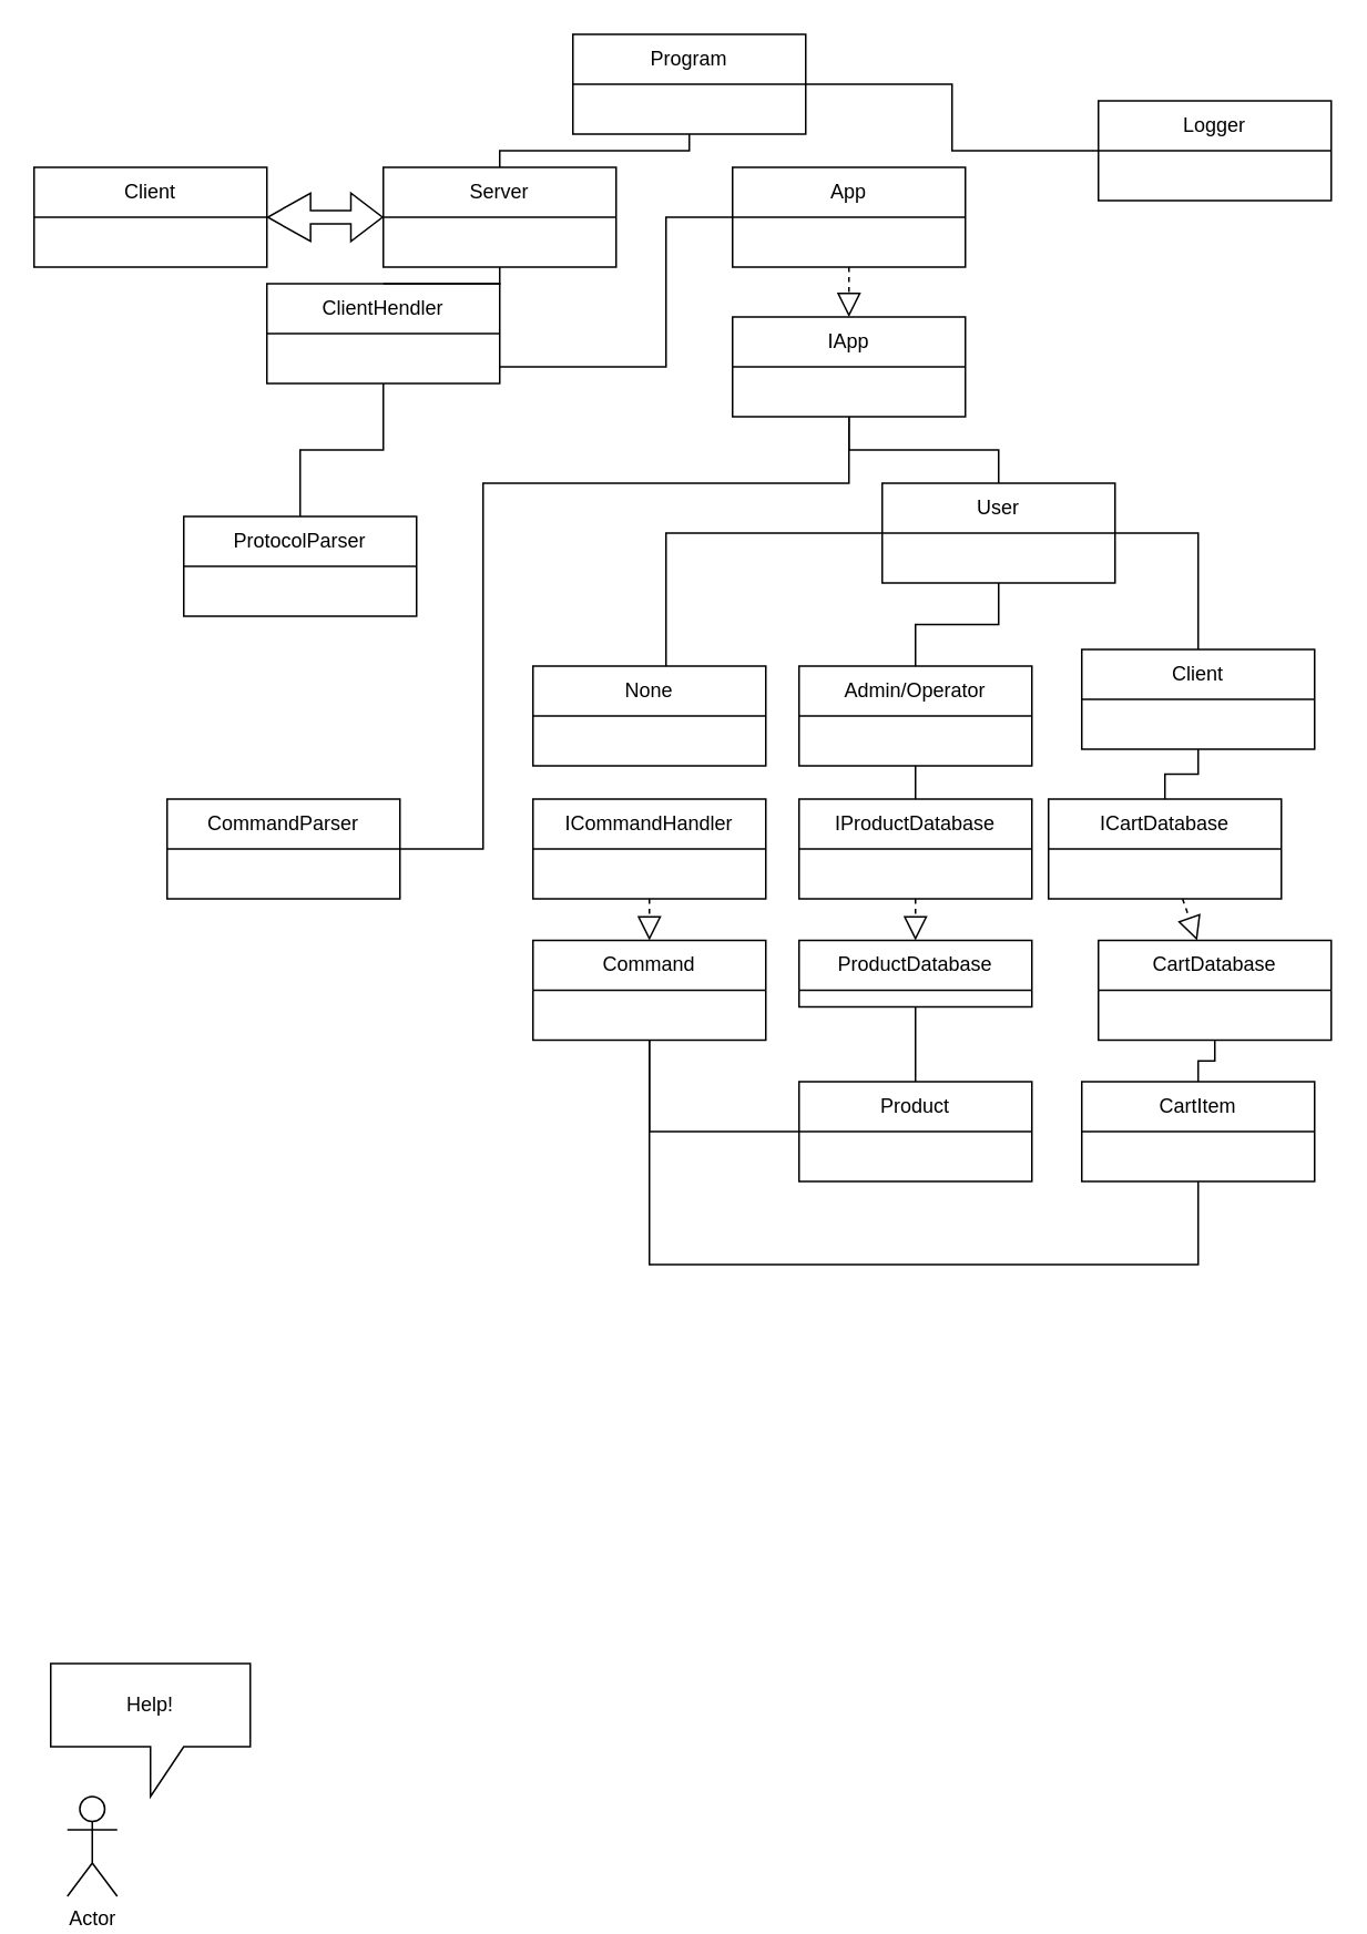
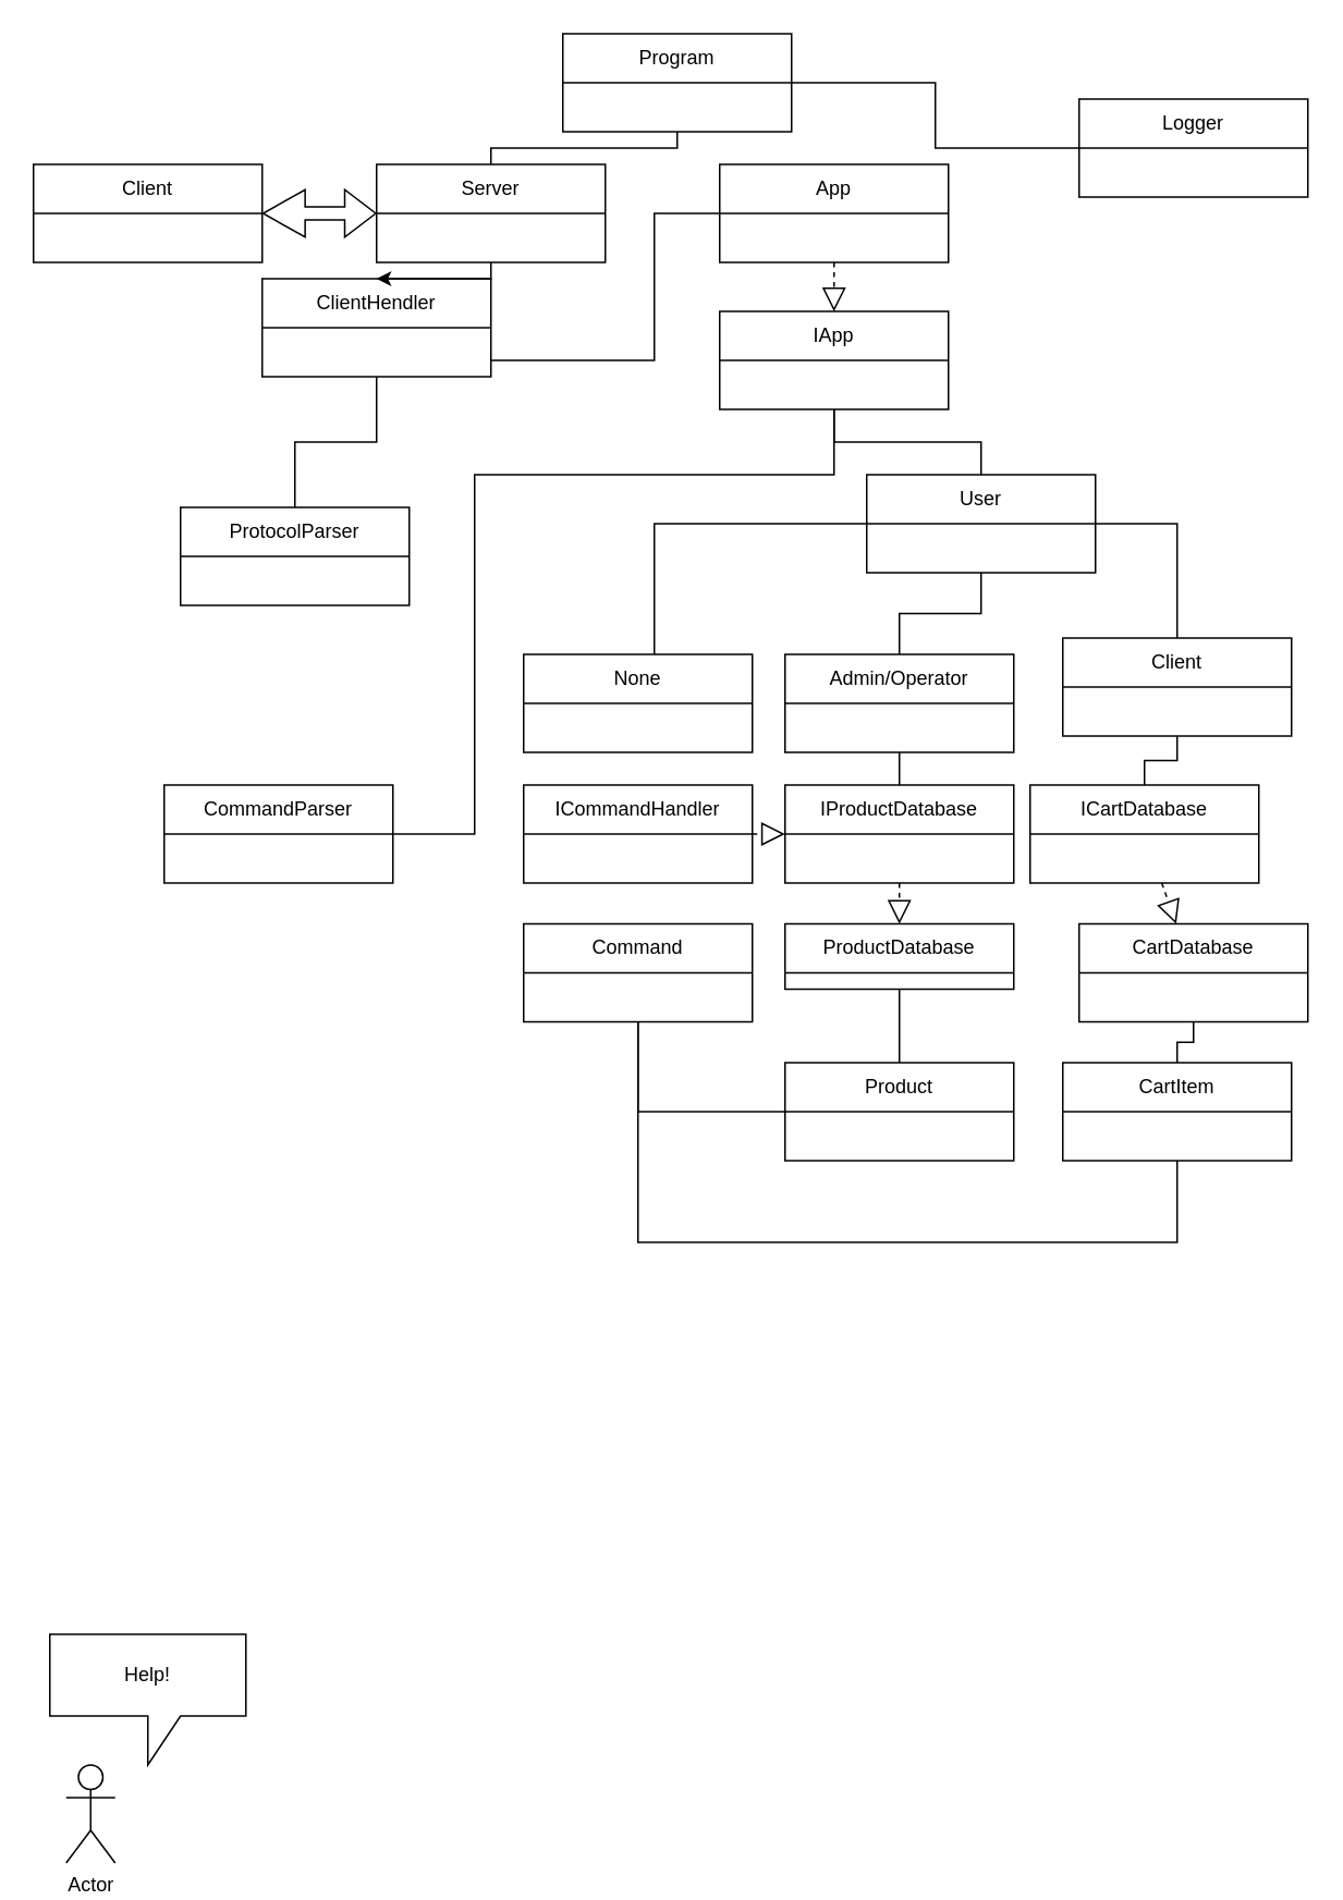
- <mxCell id="29" value="" style="endArrow=none;html=1;edgeStyle=orthogonalEdgeStyle;rounded=0;" parent="1" source="6" target="7" edge="1"><mxGeometry relative="1" as="geometry"><mxPoint x="310" y="360" as="sourcePoint" /><mxPoint x="470" y="360" as="targetPoint" /></mxGeometry></mxCell>
+ <mxCell id="29" value="" style="endArrow=classic;html=1;edgeStyle=orthogonalEdgeStyle;rounded=0;" parent="1" source="6" target="7" edge="1"><mxGeometry relative="1" as="geometry"><mxPoint x="310" y="360" as="sourcePoint" /><mxPoint x="470" y="360" as="targetPoint" /></mxGeometry></mxCell>
- <mxCell id="23" value="" style="endArrow=block;dashed=1;endFill=0;endSize=12;html=1;rounded=0;" parent="1" source="8" target="5" edge="1"><mxGeometry width="160" relative="1" as="geometry"><mxPoint x="330" y="380" as="sourcePoint" /><mxPoint x="490" y="380" as="targetPoint" /></mxGeometry></mxCell>
+ <mxCell id="23" value="" style="endArrow=block;dashed=1;endFill=0;endSize=12;html=1;rounded=0;" parent="1" source="8" target="13" edge="1"><mxGeometry width="160" relative="1" as="geometry"><mxPoint x="330" y="380" as="sourcePoint" /><mxPoint x="490" y="380" as="targetPoint" /></mxGeometry></mxCell>
